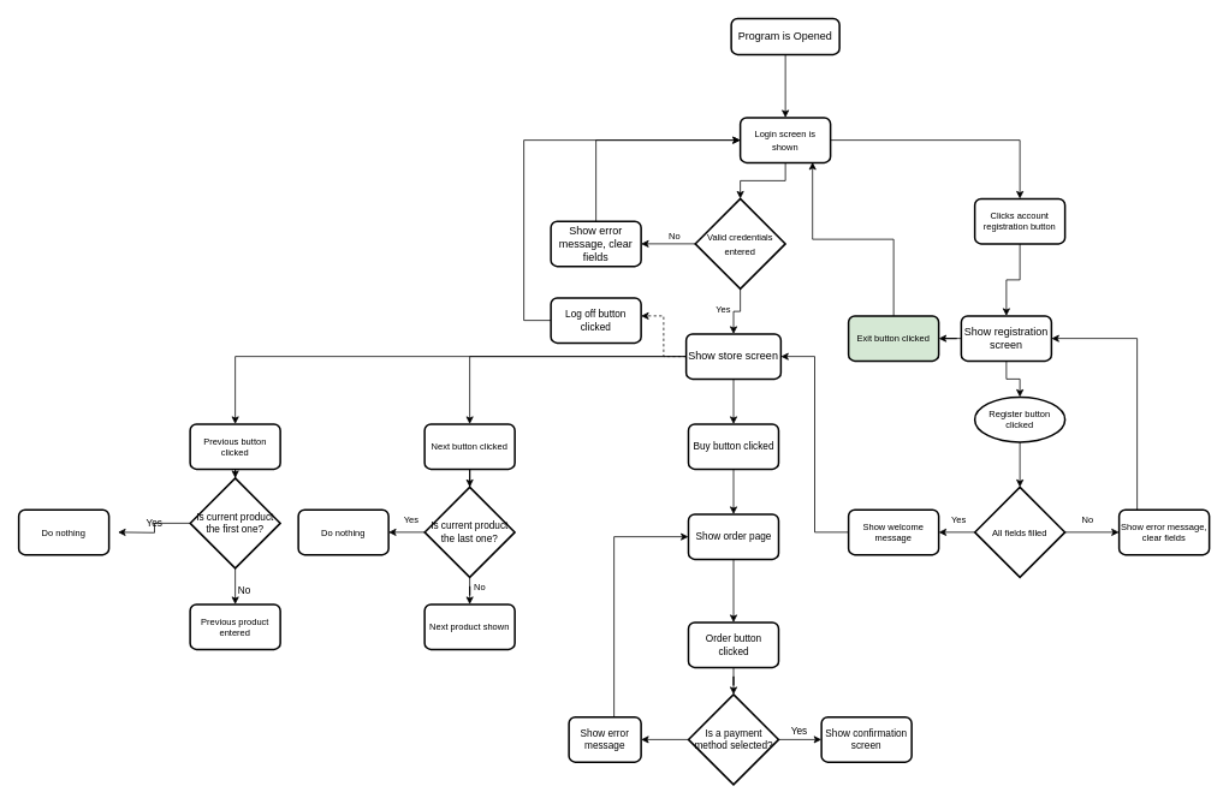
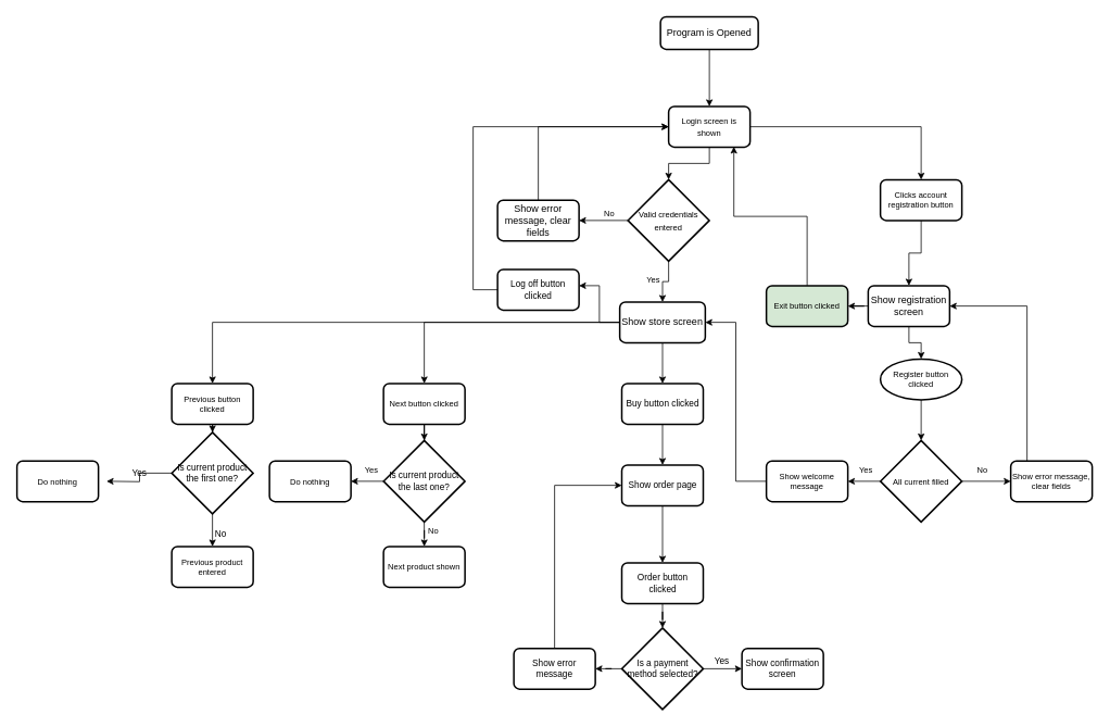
- <mxCell id="13" style="edgeStyle=orthogonalEdgeStyle;rounded=0;orthogonalLoop=1;jettySize=auto;html=1;entryX=1;entryY=0.4;entryDx=0;entryDy=0;entryPerimeter=0;fontSize=11;dashed=1;" parent="1" source="16" target="56" edge="1"><mxGeometry relative="1" as="geometry" /></mxCell>
+ <mxCell id="13" style="edgeStyle=orthogonalEdgeStyle;rounded=0;orthogonalLoop=1;jettySize=auto;html=1;entryX=1;entryY=0.4;entryDx=0;entryDy=0;entryPerimeter=0;fontSize=11;" parent="1" source="16" target="56" edge="1"><mxGeometry relative="1" as="geometry" /></mxCell>
- <mxCell id="26" value="All fields filled" style="strokeWidth=2;html=1;shape=mxgraph.flowchart.decision;whiteSpace=wrap;fontSize=10;" parent="1" vertex="1"><mxGeometry x="1080" y="540" width="100" height="100" as="geometry" /></mxCell>
+ <mxCell id="26" value="All current filled" style="strokeWidth=2;html=1;shape=mxgraph.flowchart.decision;whiteSpace=wrap;fontSize=10;" parent="1" vertex="1"><mxGeometry x="1080" y="540" width="100" height="100" as="geometry" /></mxCell>
- <mxCell id="69" value="Show error message" style="rounded=1;whiteSpace=wrap;html=1;absoluteArcSize=1;arcSize=14;strokeWidth=2;fontSize=11;" parent="1" vertex="1"><mxGeometry x="630" y="795" width="80" height="50" as="geometry" /></mxCell>
+ <mxCell id="69" value="Show error message" style="rounded=1;whiteSpace=wrap;html=1;absoluteArcSize=1;arcSize=14;strokeWidth=2;fontSize=11;" parent="1" vertex="1"><mxGeometry x="630" y="795" width="100" height="50" as="geometry" /></mxCell>
